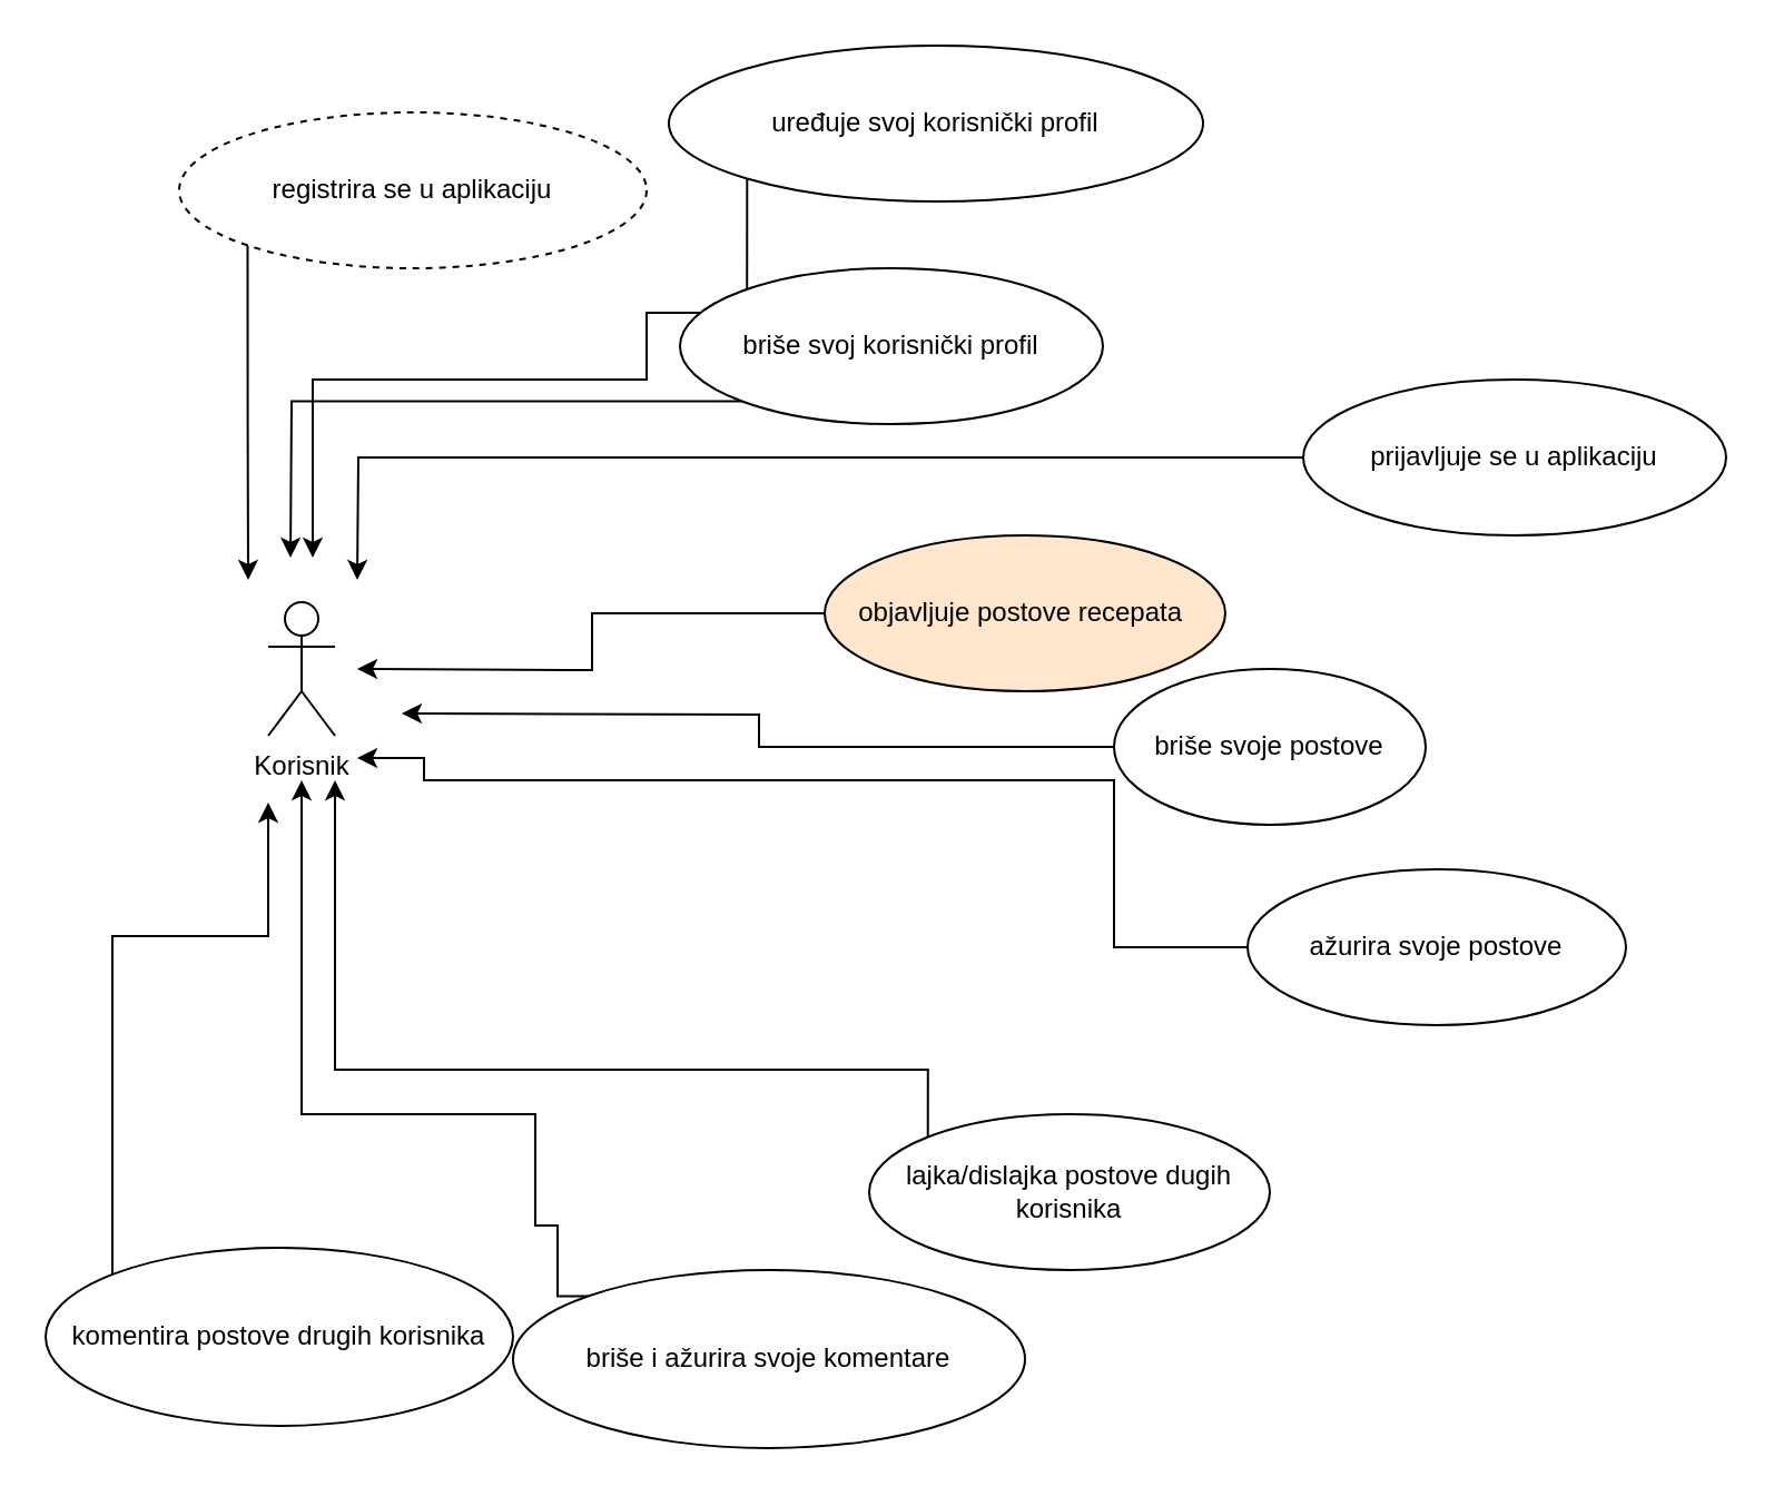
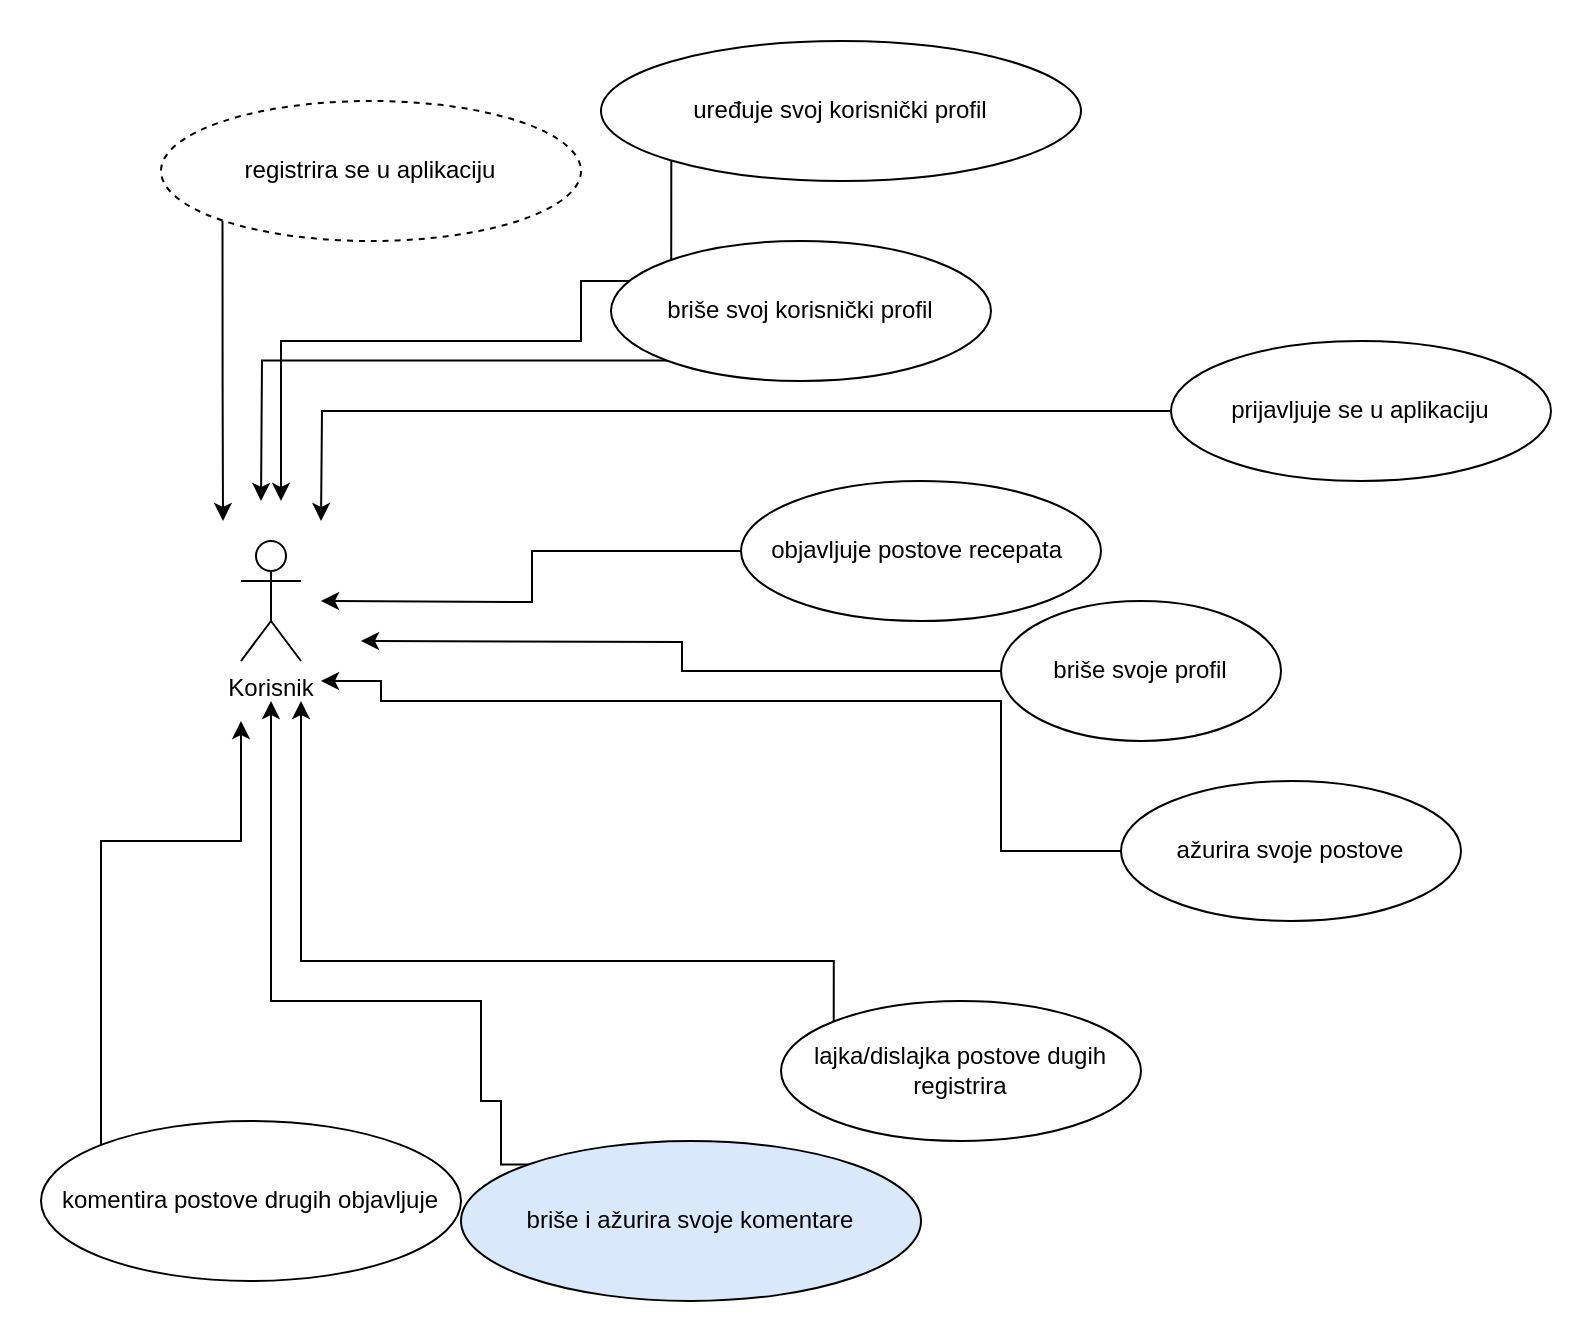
- <mxCell id="4" value="objavljuje postove recepata&amp;nbsp;" parent="1" vertex="1" style="ellipse;whiteSpace=wrap;html=1;fillColor=#ffe6cc;"><mxGeometry as="geometry" height="70" width="180" y="240" x="370" /></mxCell>
+ <mxCell id="4" value="objavljuje postove recepata&amp;nbsp;" parent="1" vertex="1" style="ellipse;whiteSpace=wrap;html=1;"><mxGeometry as="geometry" height="70" width="180" y="240" x="370" /></mxCell>
- <mxCell id="12" value="briše svoje postove" parent="1" vertex="1" style="ellipse;whiteSpace=wrap;html=1;"><mxGeometry as="geometry" height="70" width="140" y="300" x="500" /></mxCell>
+ <mxCell id="12" value="briše svoje profil" parent="1" vertex="1" style="ellipse;whiteSpace=wrap;html=1;"><mxGeometry as="geometry" height="70" width="140" y="300" x="500" /></mxCell>
- <mxCell id="18" value="lajka/dislajka postove dugih korisnika" parent="1" vertex="1" style="ellipse;whiteSpace=wrap;html=1;"><mxGeometry as="geometry" height="70" width="180" y="500" x="390" /></mxCell>
+ <mxCell id="18" value="lajka/dislajka postove dugih registrira" parent="1" vertex="1" style="ellipse;whiteSpace=wrap;html=1;"><mxGeometry as="geometry" height="70" width="180" y="500" x="390" /></mxCell>
- <mxCell id="14" value="komentira postove drugih korisnika" parent="1" vertex="1" style="ellipse;whiteSpace=wrap;html=1;"><mxGeometry as="geometry" height="80" width="210" y="560" x="20" /></mxCell>
+ <mxCell id="14" value="komentira postove drugih objavljuje" parent="1" vertex="1" style="ellipse;whiteSpace=wrap;html=1;"><mxGeometry as="geometry" height="80" width="210" y="560" x="20" /></mxCell>
- <mxCell id="20" value="briše i ažurira svoje komentare" parent="1" vertex="1" style="ellipse;whiteSpace=wrap;html=1;"><mxGeometry as="geometry" height="80" width="230" y="570" x="230" /></mxCell>
+ <mxCell id="20" value="briše i ažurira svoje komentare" parent="1" vertex="1" style="ellipse;whiteSpace=wrap;html=1;fillColor=#dae8fc;"><mxGeometry as="geometry" height="80" width="230" y="570" x="230" /></mxCell>
